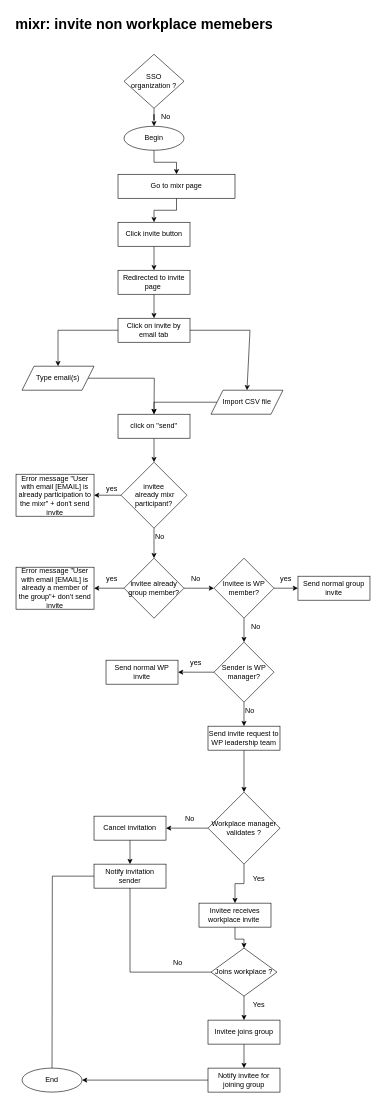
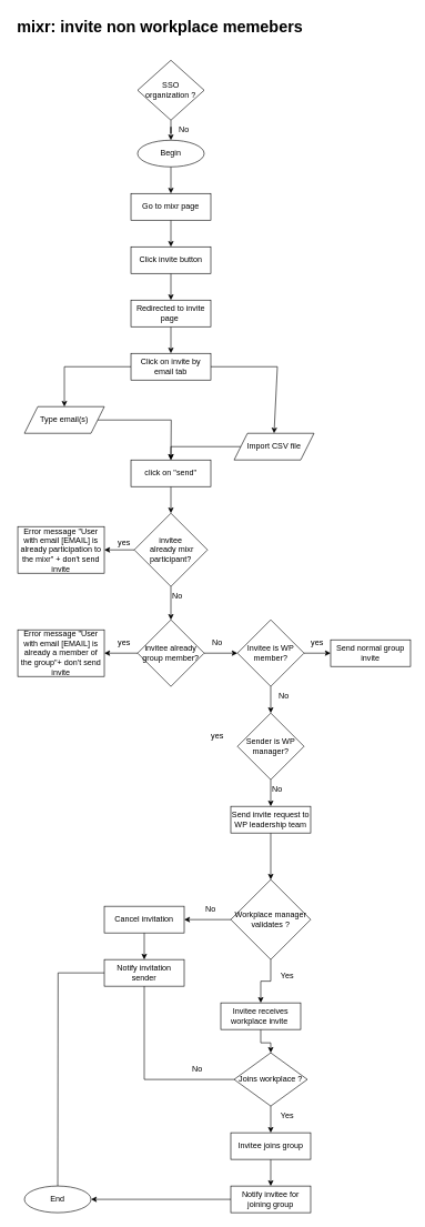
- <mxCell id="5" value="Go to mixr page" style="rounded=0;whiteSpace=wrap;html=1;" vertex="1" parent="1"><mxGeometry x="196" y="290" width="195" height="40" as="geometry" /></mxCell>
+ <mxCell id="5" value="Go to mixr page" style="rounded=0;whiteSpace=wrap;html=1;" vertex="1" parent="1"><mxGeometry x="196" y="290" width="120" height="40" as="geometry" /></mxCell>
- <mxCell id="35" value="Send normal WP invite" style="rounded=0;whiteSpace=wrap;html=1;" vertex="1" parent="1"><mxGeometry x="176" y="1100" width="120" height="40" as="geometry" /></mxCell>
- <mxCell id="32" value="" style="edgeStyle=orthogonalEdgeStyle;rounded=0;orthogonalLoop=1;jettySize=auto;html=1;" edge="1" parent="1" source="34" target="35"><mxGeometry relative="1" as="geometry" /></mxCell>
